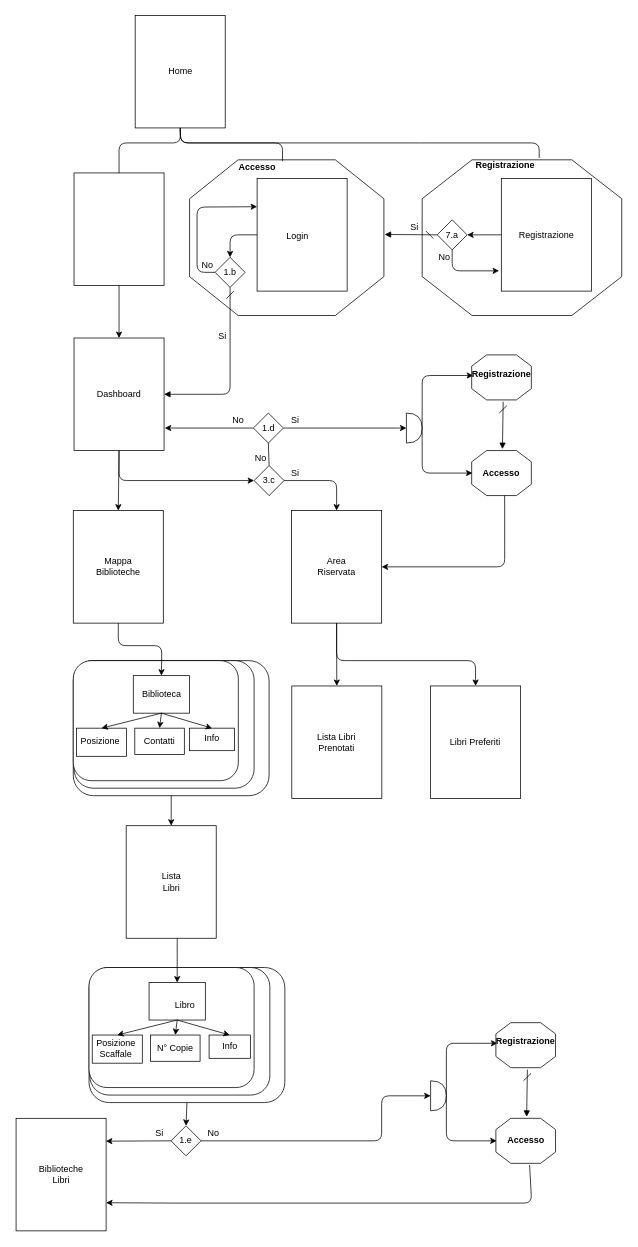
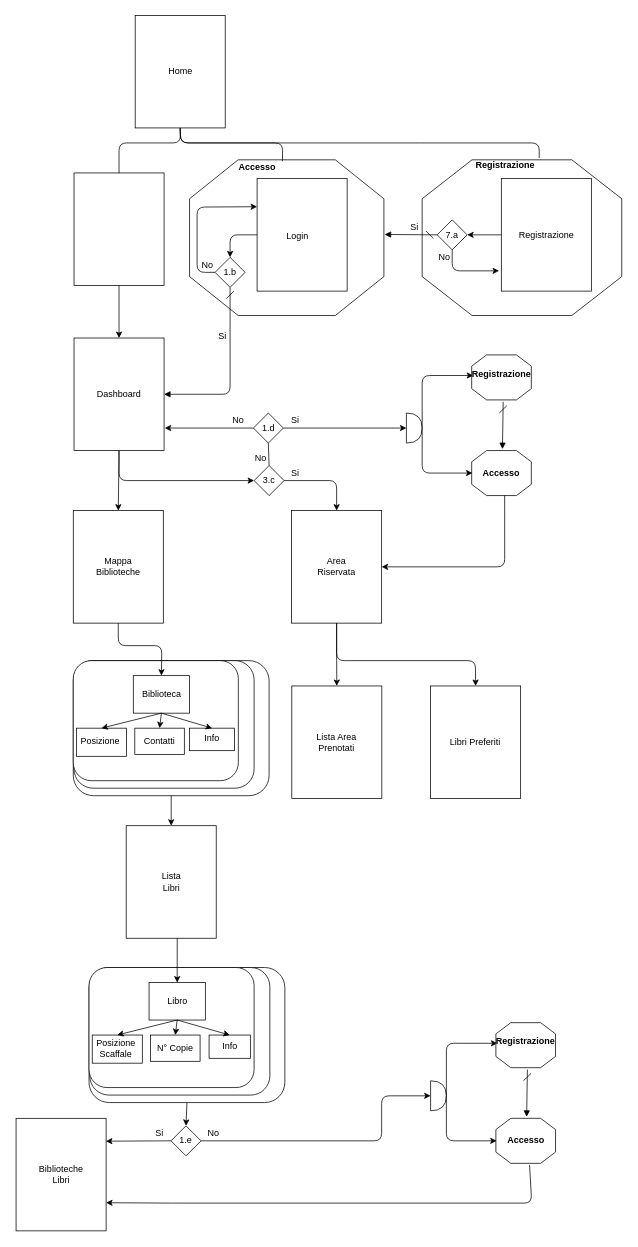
- <mxCell id="18" value="Lista Libri Prenotati" style="text;html=1;strokeColor=none;fillColor=none;align=center;verticalAlign=middle;whiteSpace=wrap;rounded=0;" parent="1" vertex="1"><mxGeometry x="413.25" y="976.25" width="70" height="25" as="geometry" /></mxCell>
+ <mxCell id="18" value="Lista Area Prenotati" style="text;html=1;strokeColor=none;fillColor=none;align=center;verticalAlign=middle;whiteSpace=wrap;rounded=0;" parent="1" vertex="1"><mxGeometry x="413.25" y="976.25" width="70" height="25" as="geometry" /></mxCell>
- <mxCell id="100" value="Libro" style="text;html=1;strokeColor=none;fillColor=none;align=center;verticalAlign=middle;whiteSpace=wrap;rounded=0;" parent="1" vertex="1"><mxGeometry x="225.5" y="1329" width="40" height="20" as="geometry" /></mxCell>
+ <mxCell id="100" value="Libro" style="text;html=1;strokeColor=none;fillColor=none;align=center;verticalAlign=middle;whiteSpace=wrap;rounded=0;" parent="1" vertex="1"><mxGeometry x="215.5" y="1324" width="40" height="20" as="geometry" /></mxCell>
